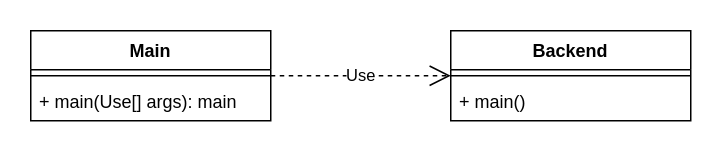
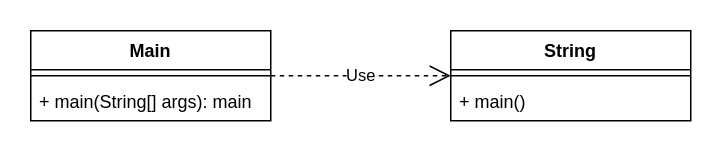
- <mxCell id="5" value="Backend" style="swimlane;fontStyle=1;align=center;verticalAlign=top;childLayout=stackLayout;horizontal=1;startSize=26;horizontalStack=0;resizeParent=1;resizeParentMax=0;resizeLast=0;collapsible=1;marginBottom=0;whiteSpace=wrap;html=1;" vertex="1" parent="1"><mxGeometry x="300" y="20" width="160" height="60" as="geometry" /></mxCell>
+ <mxCell id="5" value="String" style="swimlane;fontStyle=1;align=center;verticalAlign=top;childLayout=stackLayout;horizontal=1;startSize=26;horizontalStack=0;resizeParent=1;resizeParentMax=0;resizeLast=0;collapsible=1;marginBottom=0;whiteSpace=wrap;html=1;" vertex="1" parent="1"><mxGeometry x="300" y="20" width="160" height="60" as="geometry" /></mxCell>
- <mxCell id="4" value="+ main(Use[] args): main" style="text;strokeColor=none;fillColor=none;align=left;verticalAlign=top;spacingLeft=4;spacingRight=4;overflow=hidden;rotatable=0;points=[[0,0.5],[1,0.5]];portConstraint=eastwest;whiteSpace=wrap;html=1;" vertex="1" parent="2"><mxGeometry y="34" width="160" height="26" as="geometry" /></mxCell>
+ <mxCell id="4" value="+ main(String[] args): main" style="text;strokeColor=none;fillColor=none;align=left;verticalAlign=top;spacingLeft=4;spacingRight=4;overflow=hidden;rotatable=0;points=[[0,0.5],[1,0.5]];portConstraint=eastwest;whiteSpace=wrap;html=1;" vertex="1" parent="2"><mxGeometry y="34" width="160" height="26" as="geometry" /></mxCell>
